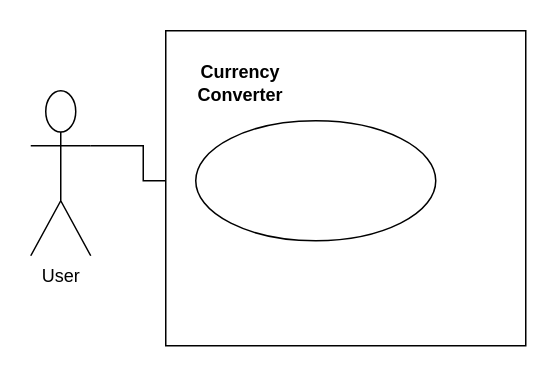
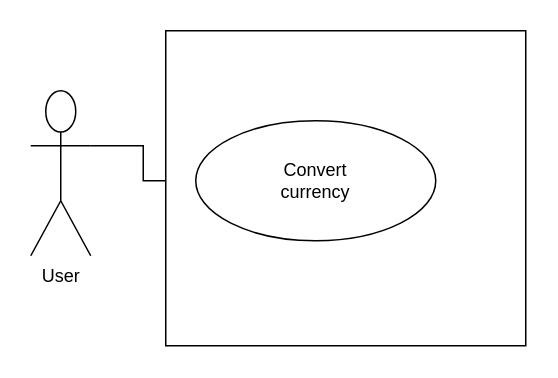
- <mxCell id="5" value="&lt;b&gt;Currency Converter&lt;/b&gt;" style="text;html=1;strokeColor=none;fillColor=none;align=center;verticalAlign=middle;whiteSpace=wrap;rounded=0;" vertex="1" parent="1"><mxGeometry x="130" y="40" width="60" height="30" as="geometry" /></mxCell>
+ <mxCell id="7" value="Convert currency" style="text;html=1;strokeColor=none;fillColor=none;align=center;verticalAlign=middle;whiteSpace=wrap;rounded=0;" vertex="1" parent="1"><mxGeometry x="180" y="105" width="60" height="30" as="geometry" /></mxCell>
